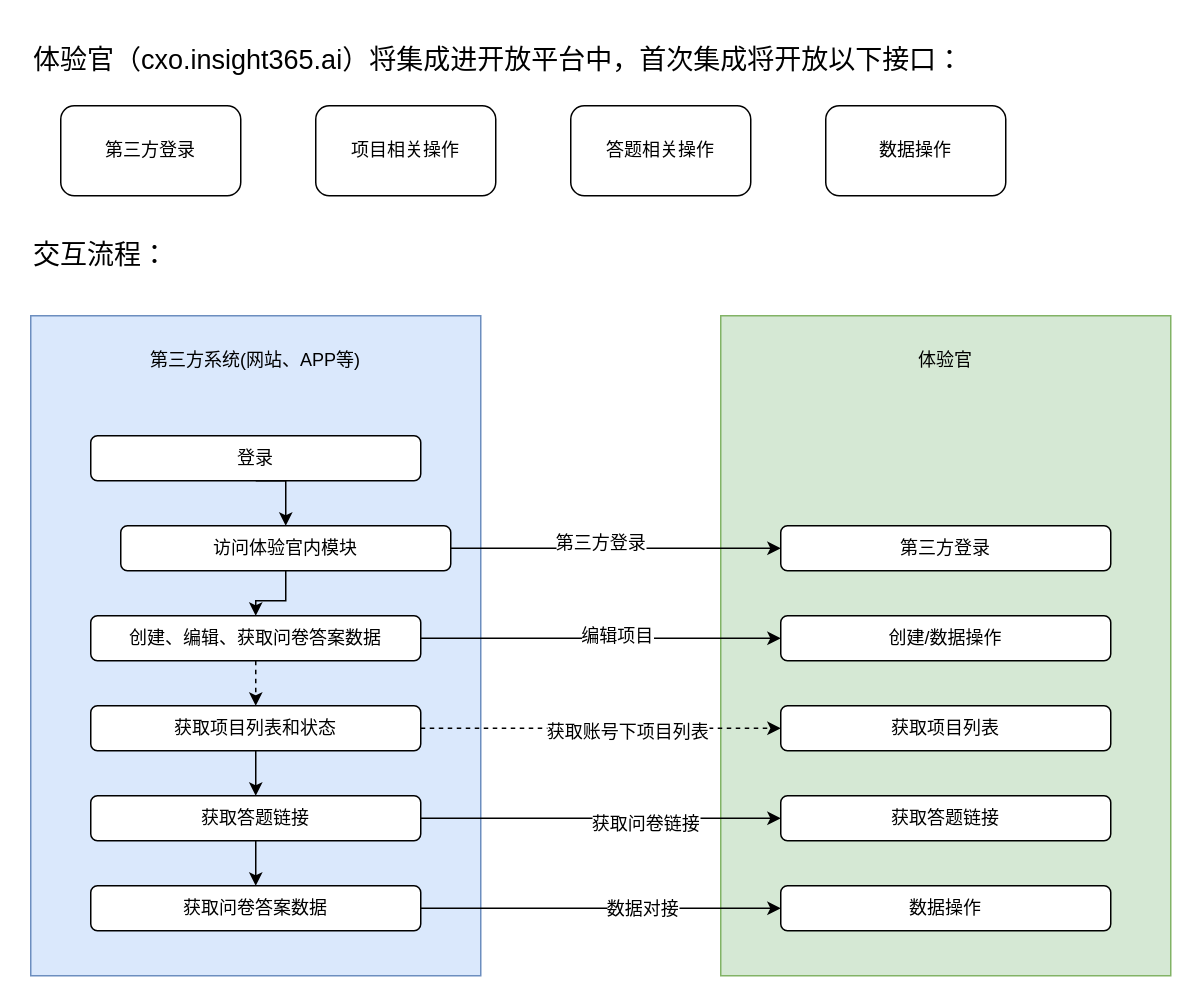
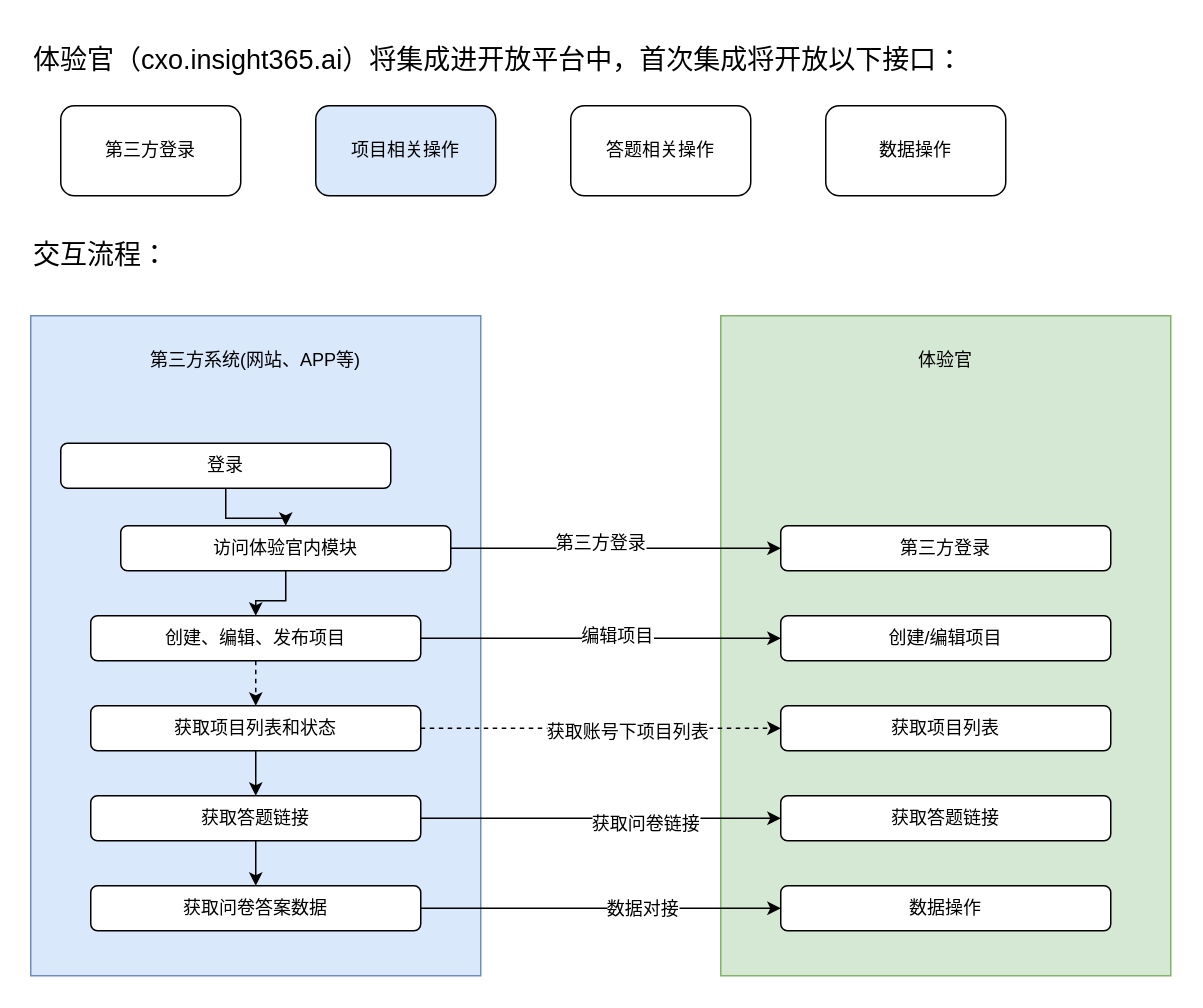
- <mxCell id="34" value="项目相关操作" style="rounded=1;whiteSpace=wrap;html=1;" vertex="1" parent="32"><mxGeometry x="170" width="120" height="60" as="geometry" /></mxCell>
+ <mxCell id="34" value="项目相关操作" style="rounded=1;whiteSpace=wrap;html=1;fillColor=#dae8fc;" vertex="1" parent="32"><mxGeometry x="170" width="120" height="60" as="geometry" /></mxCell>
- <mxCell id="5" value="登录" style="rounded=1;whiteSpace=wrap;html=1;" vertex="1" parent="1"><mxGeometry x="60" y="290" width="220" height="30" as="geometry" /></mxCell>
+ <mxCell id="5" value="登录" style="rounded=1;whiteSpace=wrap;html=1;" vertex="1" parent="1"><mxGeometry x="40" y="295" width="220" height="30" as="geometry" /></mxCell>
- <mxCell id="14" value="创建、编辑、获取问卷答案数据" style="rounded=1;whiteSpace=wrap;html=1;" vertex="1" parent="1"><mxGeometry x="60" y="410" width="220" height="30" as="geometry" /></mxCell>
+ <mxCell id="14" value="创建、编辑、发布项目" style="rounded=1;whiteSpace=wrap;html=1;" vertex="1" parent="1"><mxGeometry x="60" y="410" width="220" height="30" as="geometry" /></mxCell>
- <mxCell id="26" value="创建/数据操作" style="rounded=1;whiteSpace=wrap;html=1;" vertex="1" parent="1"><mxGeometry x="520" y="410" width="220" height="30" as="geometry" /></mxCell>
+ <mxCell id="26" value="创建/编辑项目" style="rounded=1;whiteSpace=wrap;html=1;" vertex="1" parent="1"><mxGeometry x="520" y="410" width="220" height="30" as="geometry" /></mxCell>
